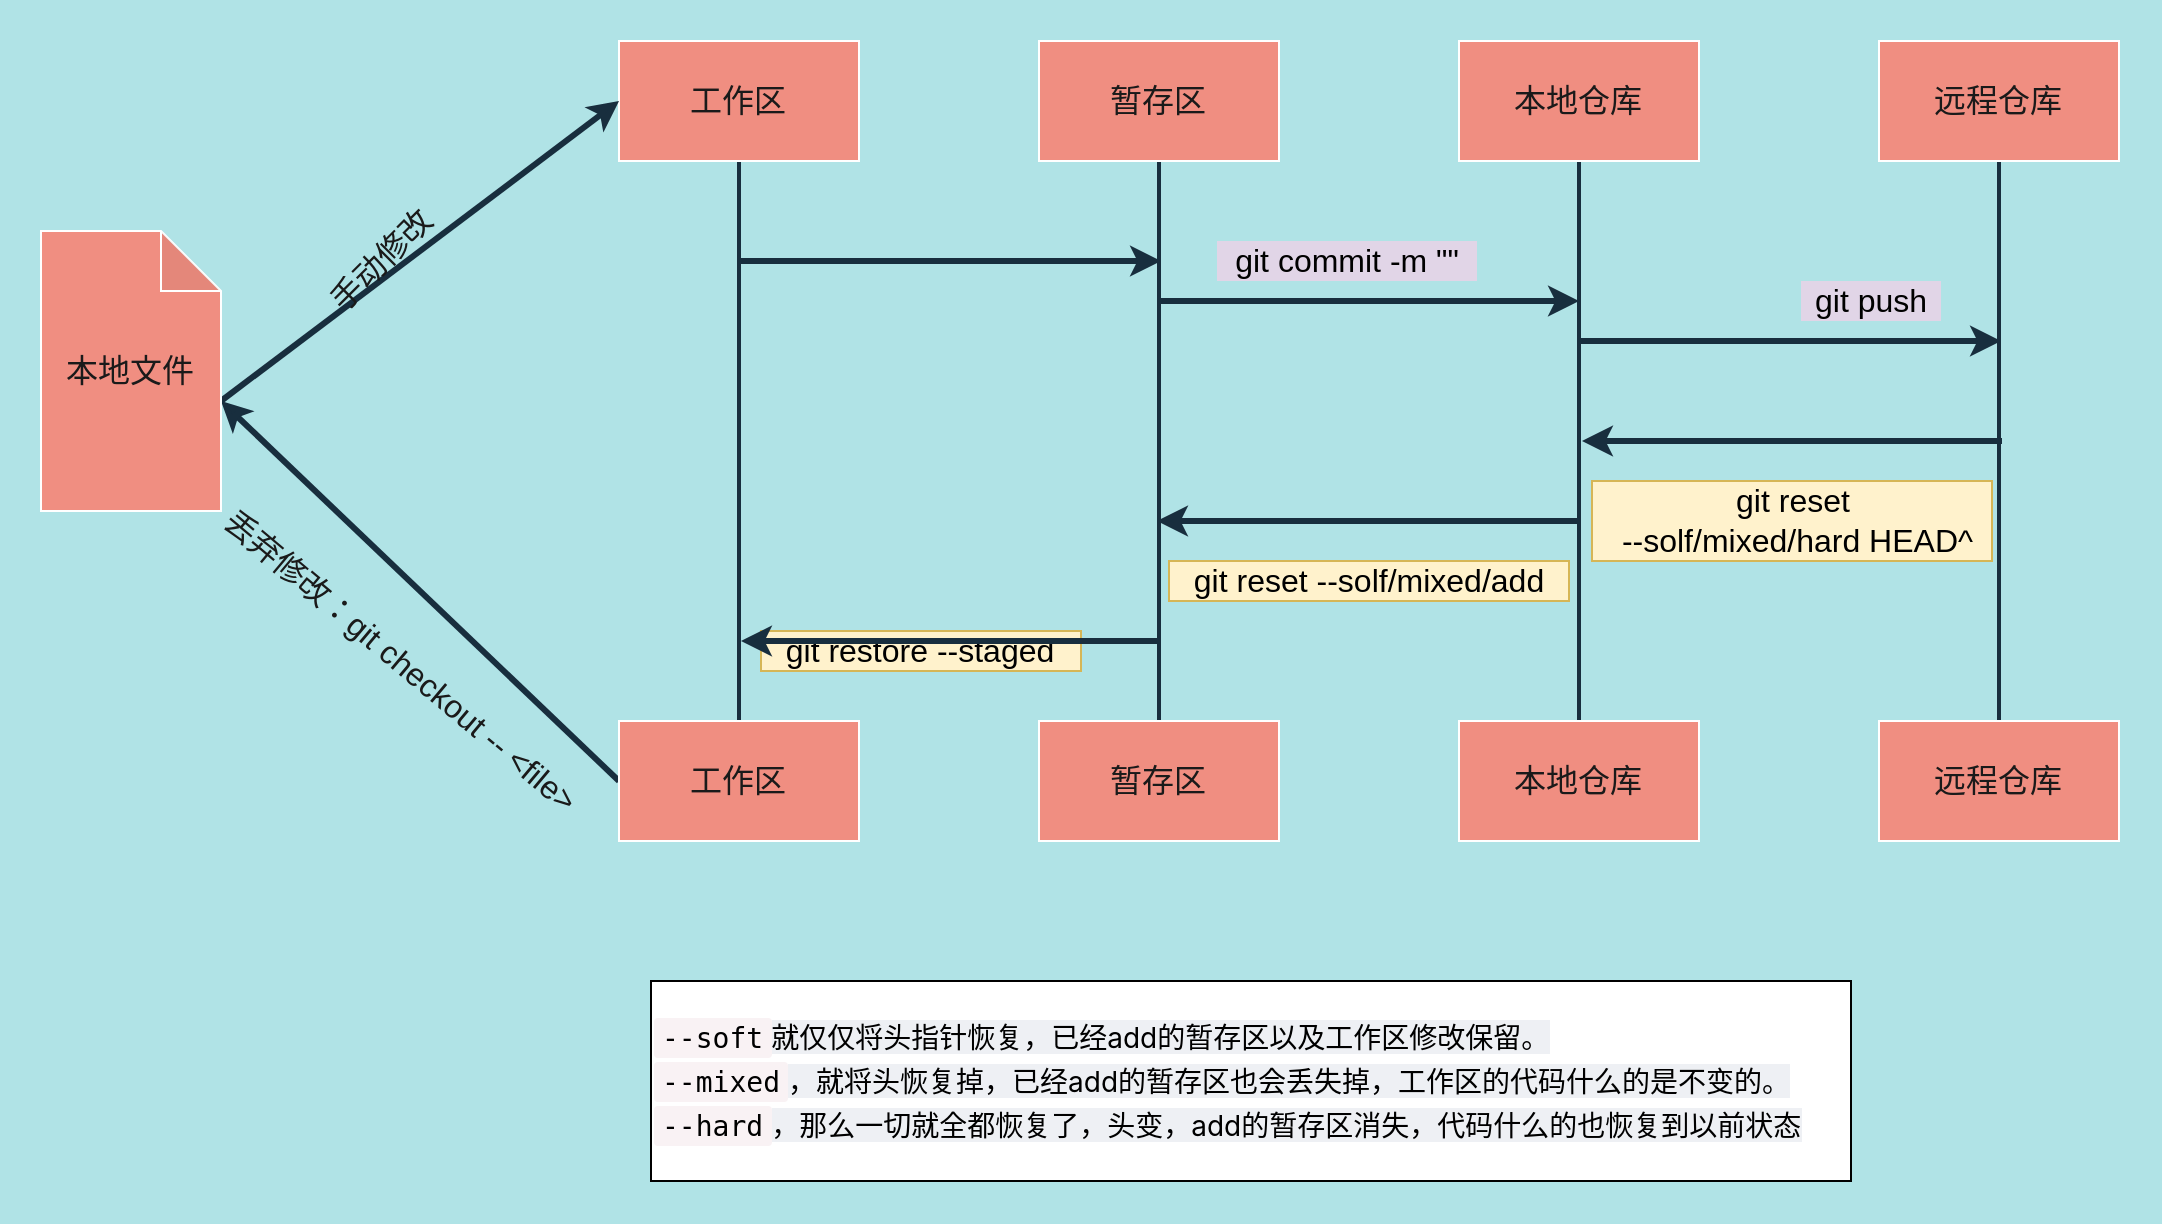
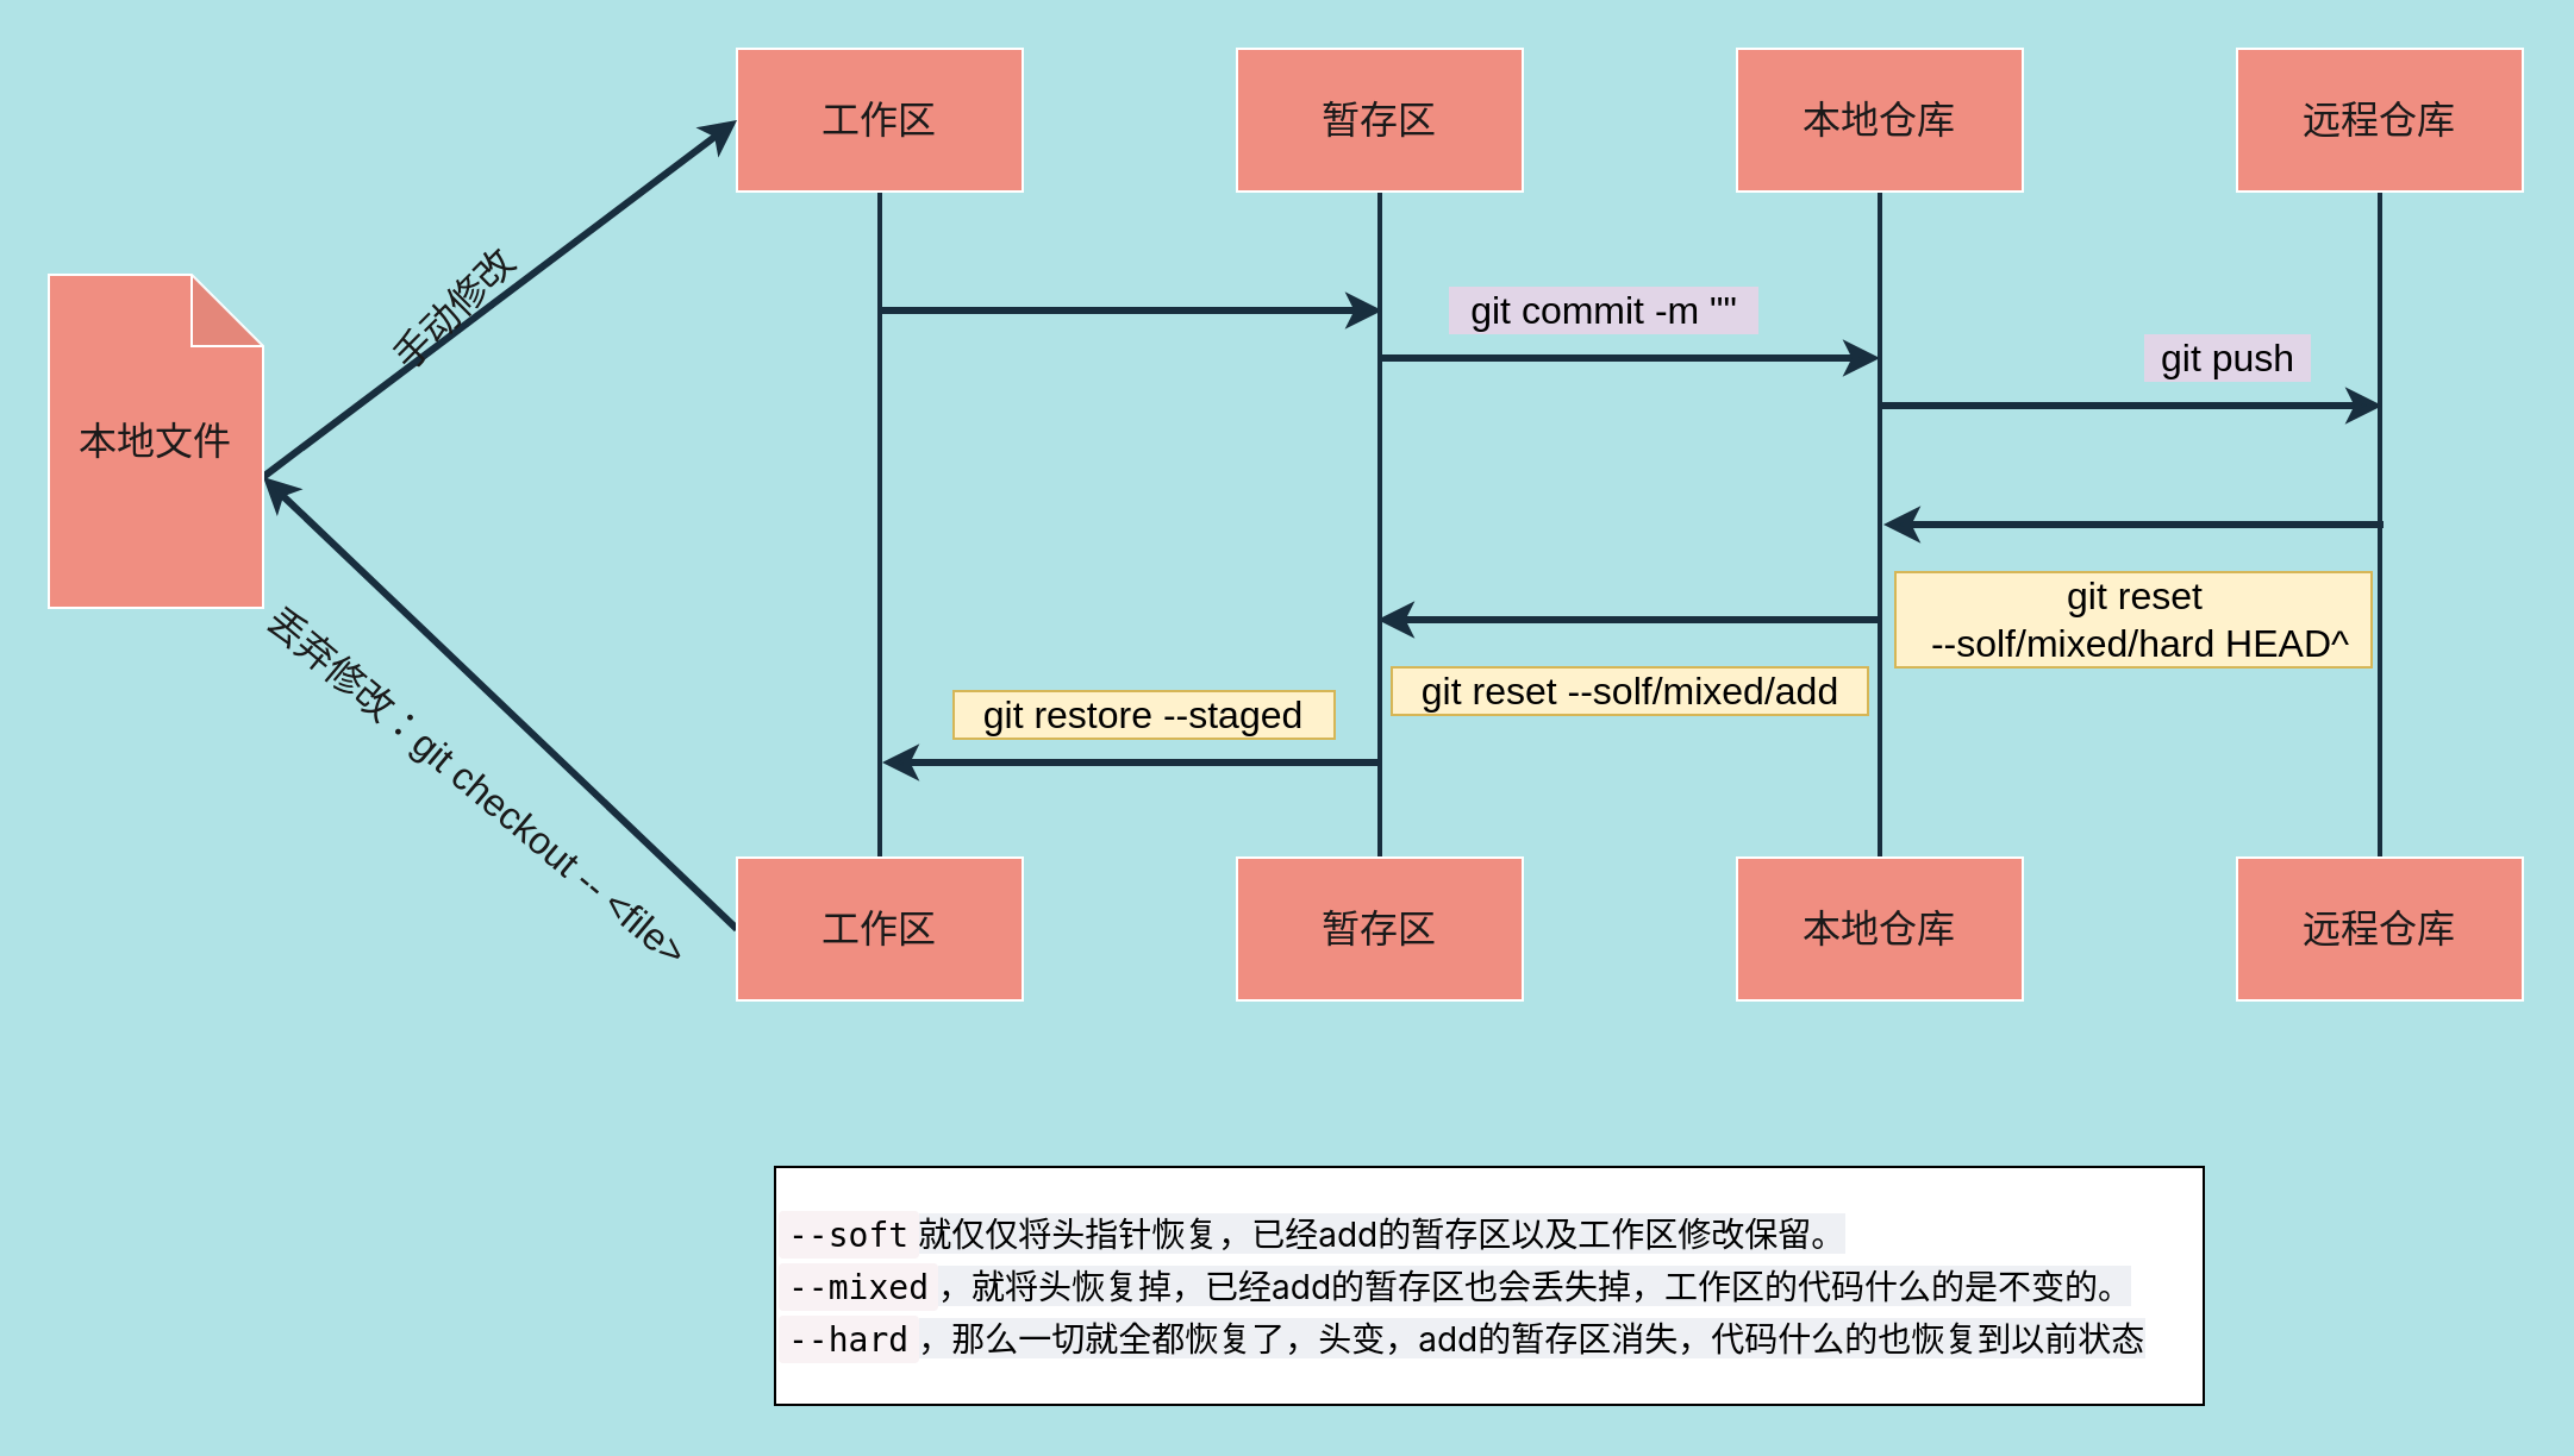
- <mxCell id="22" value="git restore --staged" style="text;whiteSpace=wrap;html=1;fontSize=16;fillColor=#fff2cc;strokeColor=#d6b656;align=center;verticalAlign=middle;" vertex="1" parent="1"><mxGeometry x="380" y="315" width="160" height="20" as="geometry" /></mxCell>
+ <mxCell id="22" value="git restore --staged" style="text;whiteSpace=wrap;html=1;fontSize=16;fillColor=#fff2cc;strokeColor=#d6b656;align=center;verticalAlign=middle;" vertex="1" parent="1"><mxGeometry x="400" y="290" width="160" height="20" as="geometry" /></mxCell>
